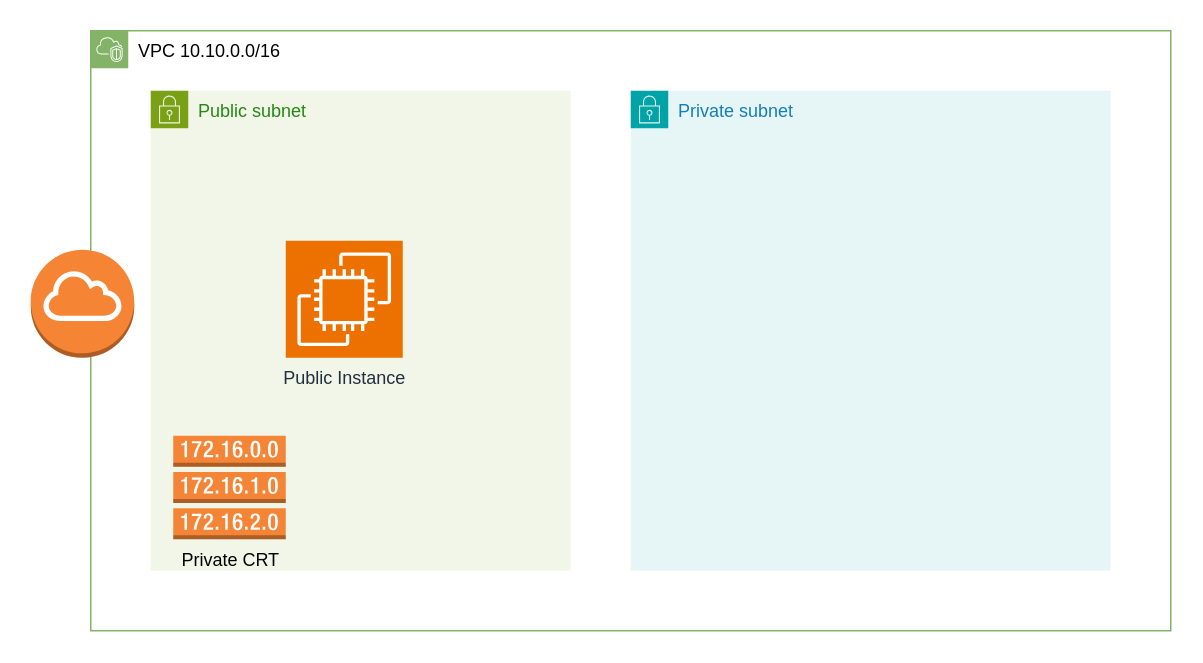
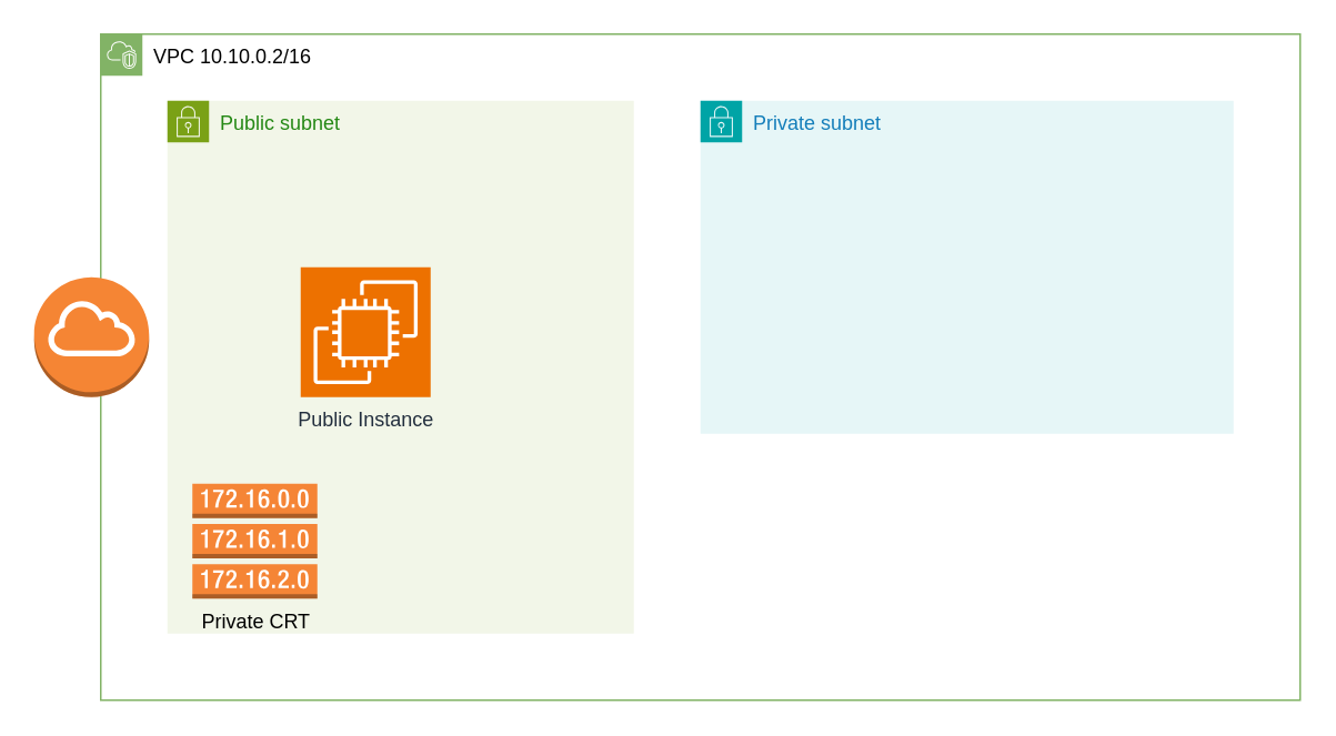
- <mxCell id="2" value="VPC 10.10.0.0/16" style="points=[[0,0],[0.25,0],[0.5,0],[0.75,0],[1,0],[1,0.25],[1,0.5],[1,0.75],[1,1],[0.75,1],[0.5,1],[0.25,1],[0,1],[0,0.75],[0,0.5],[0,0.25]];outlineConnect=0;html=1;whiteSpace=wrap;fontSize=12;fontStyle=0;container=1;pointerEvents=0;collapsible=0;recursiveResize=0;shape=mxgraph.aws4.group;grIcon=mxgraph.aws4.group_vpc2;strokeColor=#82b366;fillColor=none;verticalAlign=top;align=left;spacingLeft=30;dashed=0;" parent="1" vertex="1"><mxGeometry x="60" y="20" width="720" height="400" as="geometry" /></mxCell>
+ <mxCell id="2" value="VPC 10.10.0.2/16" style="points=[[0,0],[0.25,0],[0.5,0],[0.75,0],[1,0],[1,0.25],[1,0.5],[1,0.75],[1,1],[0.75,1],[0.5,1],[0.25,1],[0,1],[0,0.75],[0,0.5],[0,0.25]];outlineConnect=0;html=1;whiteSpace=wrap;fontSize=12;fontStyle=0;container=1;pointerEvents=0;collapsible=0;recursiveResize=0;shape=mxgraph.aws4.group;grIcon=mxgraph.aws4.group_vpc2;strokeColor=#82b366;fillColor=none;verticalAlign=top;align=left;spacingLeft=30;dashed=0;" parent="1" vertex="1"><mxGeometry x="60" y="20" width="720" height="400" as="geometry" /></mxCell>
- <mxCell id="4" value="Public Instance" style="sketch=0;points=[[0,0,0],[0.25,0,0],[0.5,0,0],[0.75,0,0],[1,0,0],[0,1,0],[0.25,1,0],[0.5,1,0],[0.75,1,0],[1,1,0],[0,0.25,0],[0,0.5,0],[0,0.75,0],[1,0.25,0],[1,0.5,0],[1,0.75,0]];outlineConnect=0;fontColor=#232F3E;fillColor=#ED7100;strokeColor=#ffffff;dashed=0;verticalLabelPosition=bottom;verticalAlign=top;align=center;html=1;fontSize=12;fontStyle=0;aspect=fixed;shape=mxgraph.aws4.resourceIcon;resIcon=mxgraph.aws4.ec2;" parent="3" vertex="1"><mxGeometry x="90" y="100" width="78" height="78" as="geometry" /></mxCell>
+ <mxCell id="4" value="Public Instance" style="sketch=0;points=[[0,0,0],[0.25,0,0],[0.5,0,0],[0.75,0,0],[1,0,0],[0,1,0],[0.25,1,0],[0.5,1,0],[0.75,1,0],[1,1,0],[0,0.25,0],[0,0.5,0],[0,0.75,0],[1,0.25,0],[1,0.5,0],[1,0.75,0]];outlineConnect=0;fontColor=#232F3E;fillColor=#ED7100;strokeColor=#ffffff;dashed=0;verticalLabelPosition=bottom;verticalAlign=top;align=center;html=1;fontSize=12;fontStyle=0;aspect=fixed;shape=mxgraph.aws4.resourceIcon;resIcon=mxgraph.aws4.ec2;" parent="3" vertex="1"><mxGeometry x="80" y="100" width="78" height="78" as="geometry" /></mxCell>
- <mxCell id="6" value="Private subnet" style="points=[[0,0],[0.25,0],[0.5,0],[0.75,0],[1,0],[1,0.25],[1,0.5],[1,0.75],[1,1],[0.75,1],[0.5,1],[0.25,1],[0,1],[0,0.75],[0,0.5],[0,0.25]];outlineConnect=0;gradientColor=none;html=1;whiteSpace=wrap;fontSize=12;fontStyle=0;container=1;pointerEvents=0;collapsible=0;recursiveResize=0;shape=mxgraph.aws4.group;grIcon=mxgraph.aws4.group_security_group;grStroke=0;strokeColor=#00A4A6;fillColor=#E6F6F7;verticalAlign=top;align=left;spacingLeft=30;fontColor=#147EBA;dashed=0;" parent="2" vertex="1"><mxGeometry x="360" y="40" width="320" height="320" as="geometry" /></mxCell>
+ <mxCell id="6" value="Private subnet" style="points=[[0,0],[0.25,0],[0.5,0],[0.75,0],[1,0],[1,0.25],[1,0.5],[1,0.75],[1,1],[0.75,1],[0.5,1],[0.25,1],[0,1],[0,0.75],[0,0.5],[0,0.25]];outlineConnect=0;gradientColor=none;html=1;whiteSpace=wrap;fontSize=12;fontStyle=0;container=1;pointerEvents=0;collapsible=0;recursiveResize=0;shape=mxgraph.aws4.group;grIcon=mxgraph.aws4.group_security_group;grStroke=0;strokeColor=#00A4A6;fillColor=#E6F6F7;verticalAlign=top;align=left;spacingLeft=30;fontColor=#147EBA;dashed=0;" parent="2" vertex="1"><mxGeometry x="360" y="40" width="320" height="200" as="geometry" /></mxCell>
